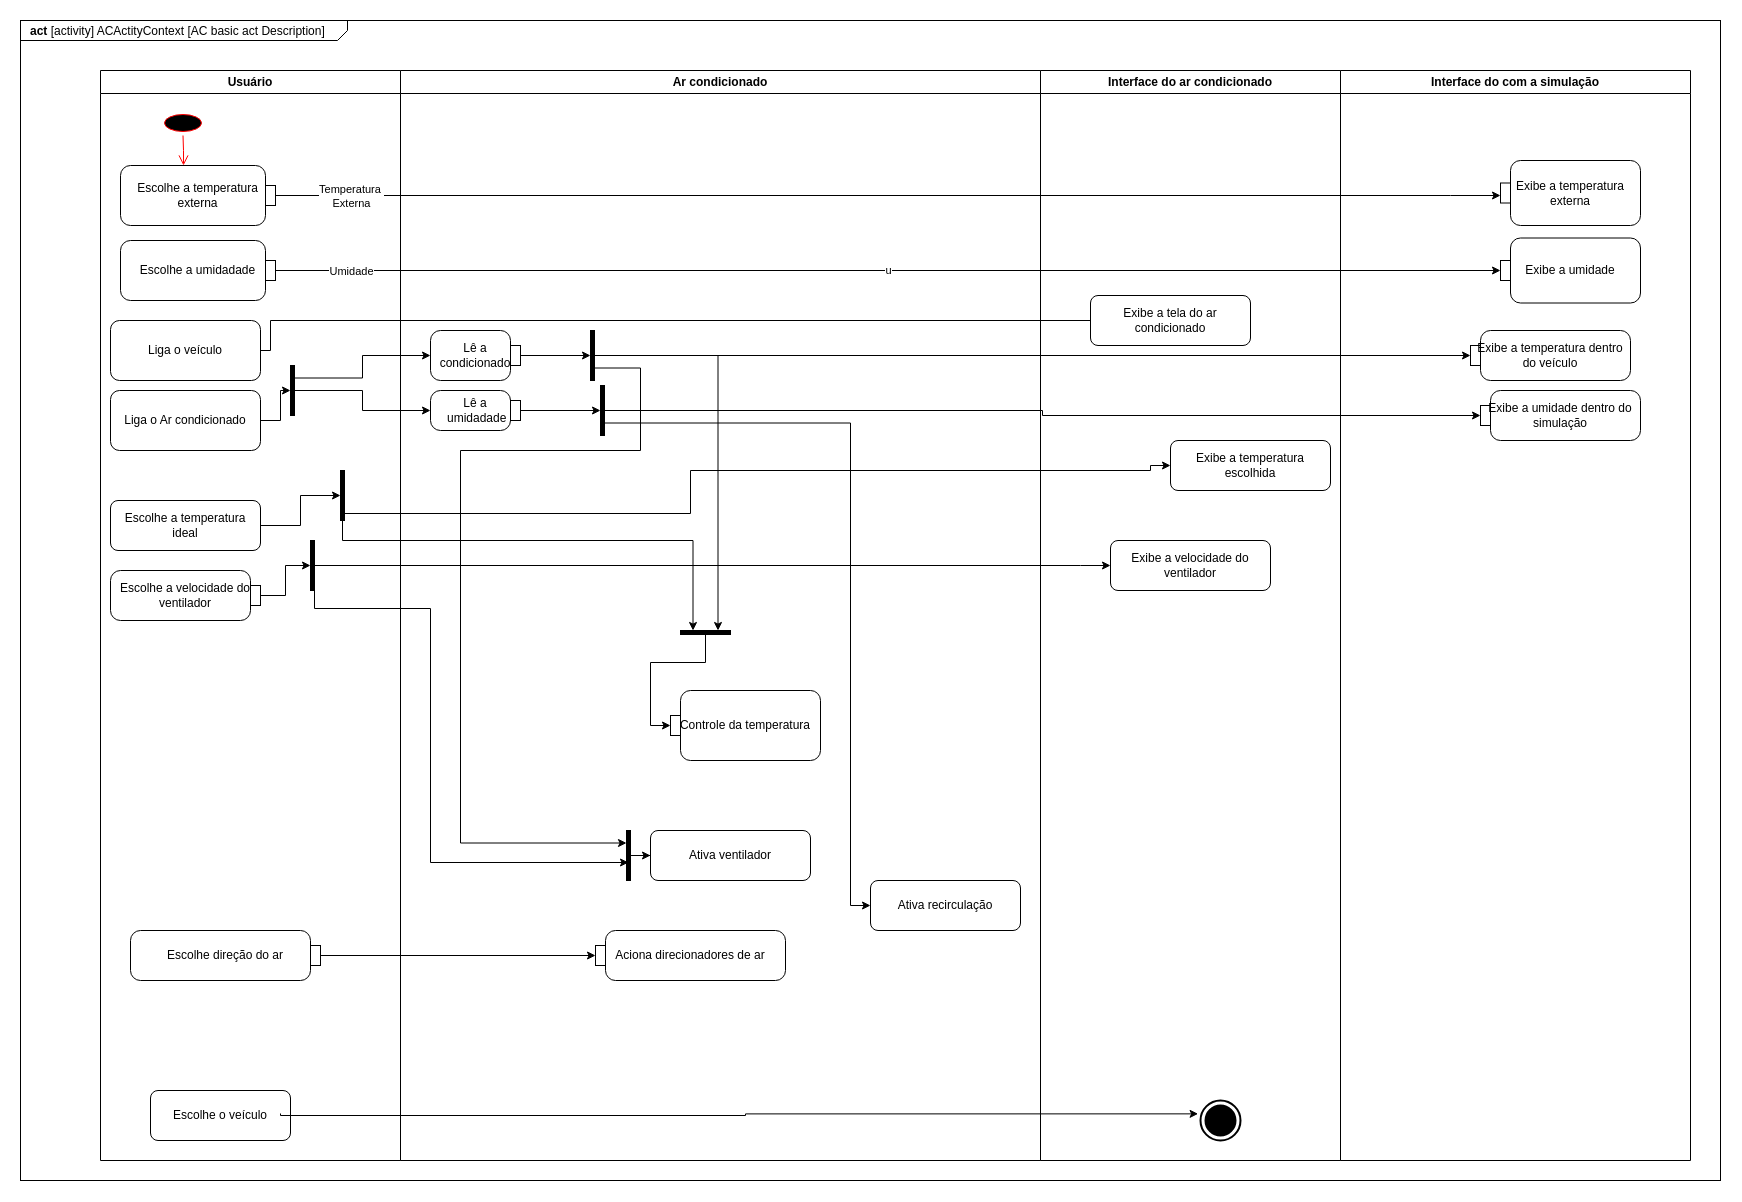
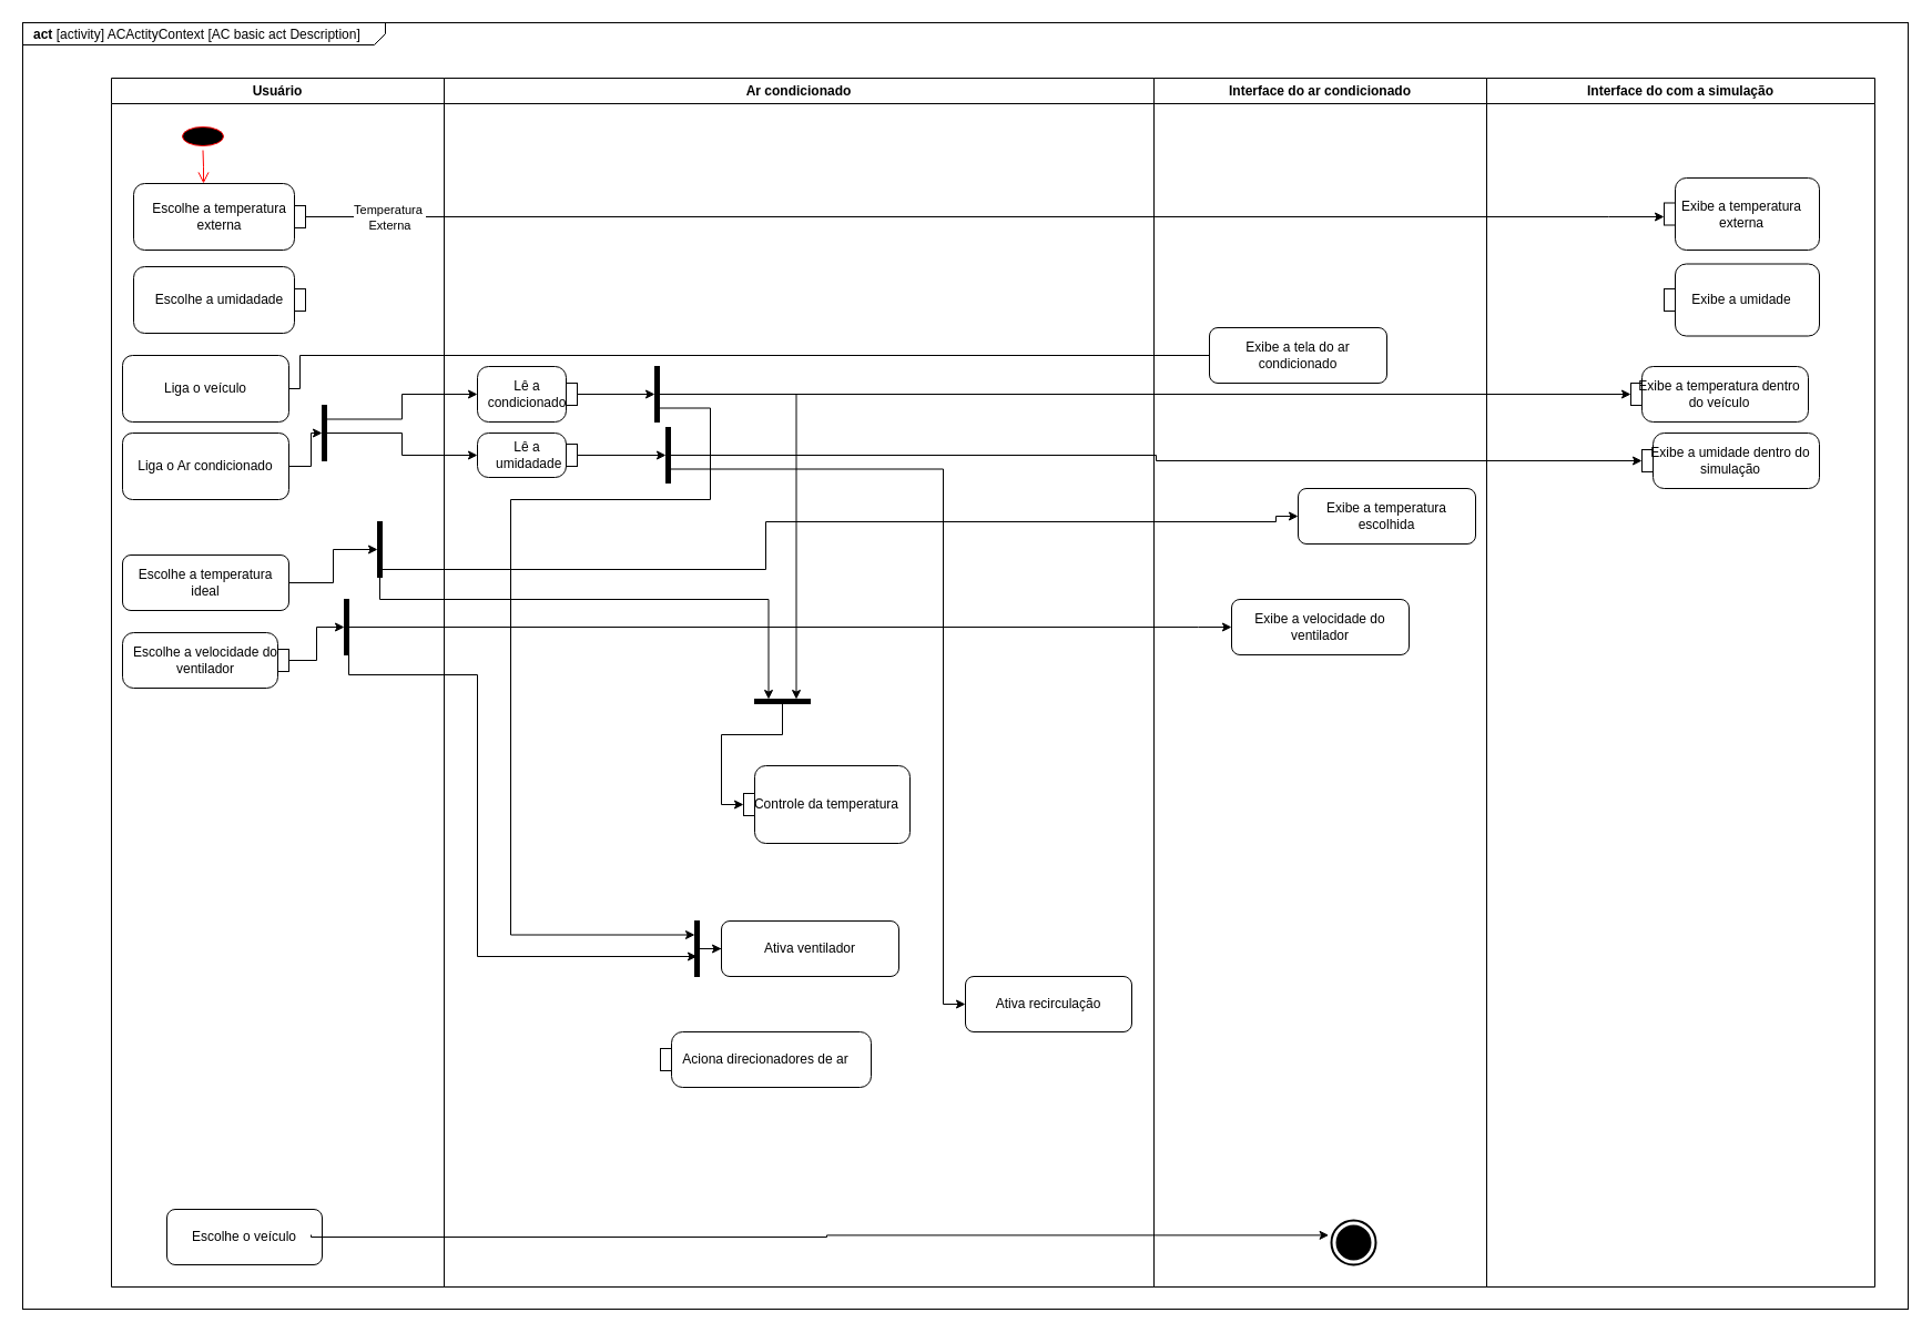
- <mxCell id="58" value="u" style="edgeStyle=orthogonalEdgeStyle;rounded=0;orthogonalLoop=1;jettySize=auto;html=1;exitX=1;exitY=0.5;exitDx=0;exitDy=0;exitPerimeter=0;entryX=0;entryY=0.5;entryDx=0;entryDy=0;entryPerimeter=0;" parent="1" source="11" target="51" edge="1"><mxGeometry relative="1" as="geometry"><mxPoint x="310" y="265" as="sourcePoint" /><mxPoint x="1520" y="287.5" as="targetPoint" /><Array as="points"><mxPoint x="1500" y="270" /></Array></mxGeometry></mxCell>
- <mxCell id="59" value="Umidade" style="edgeLabel;html=1;align=center;verticalAlign=middle;resizable=0;points=[];" parent="58" vertex="1" connectable="0"><mxGeometry x="-0.905" y="2" relative="1" as="geometry"><mxPoint x="17" y="2" as="offset" /></mxGeometry></mxCell>
- <mxCell id="10" value="Escolhe direção do ar" style="html=1;shape=mxgraph.sysml.objFlowR;whiteSpace=wrap;" parent="3" vertex="1"><mxGeometry x="30" y="860" width="190" height="50" as="geometry" /></mxCell>
- <mxCell id="55" style="edgeStyle=orthogonalEdgeStyle;rounded=0;orthogonalLoop=1;jettySize=auto;html=1;exitX=1;exitY=0.5;exitDx=0;exitDy=0;exitPerimeter=0;entryX=0;entryY=0.5;entryDx=0;entryDy=0;entryPerimeter=0;endArrow=classic;endFill=1;strokeWidth=1;" parent="1" source="10" target="29" edge="1"><mxGeometry relative="1" as="geometry" /></mxCell>
